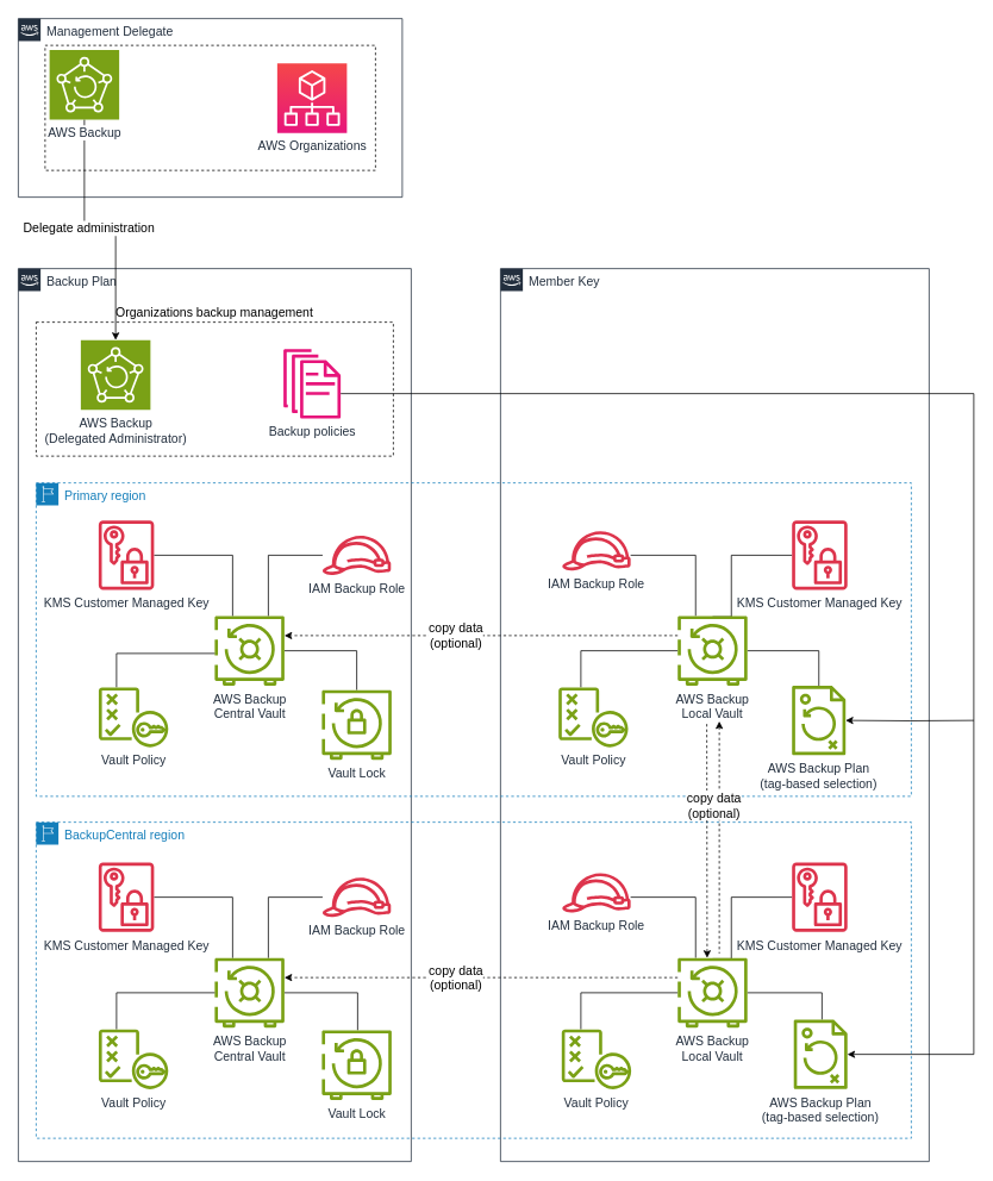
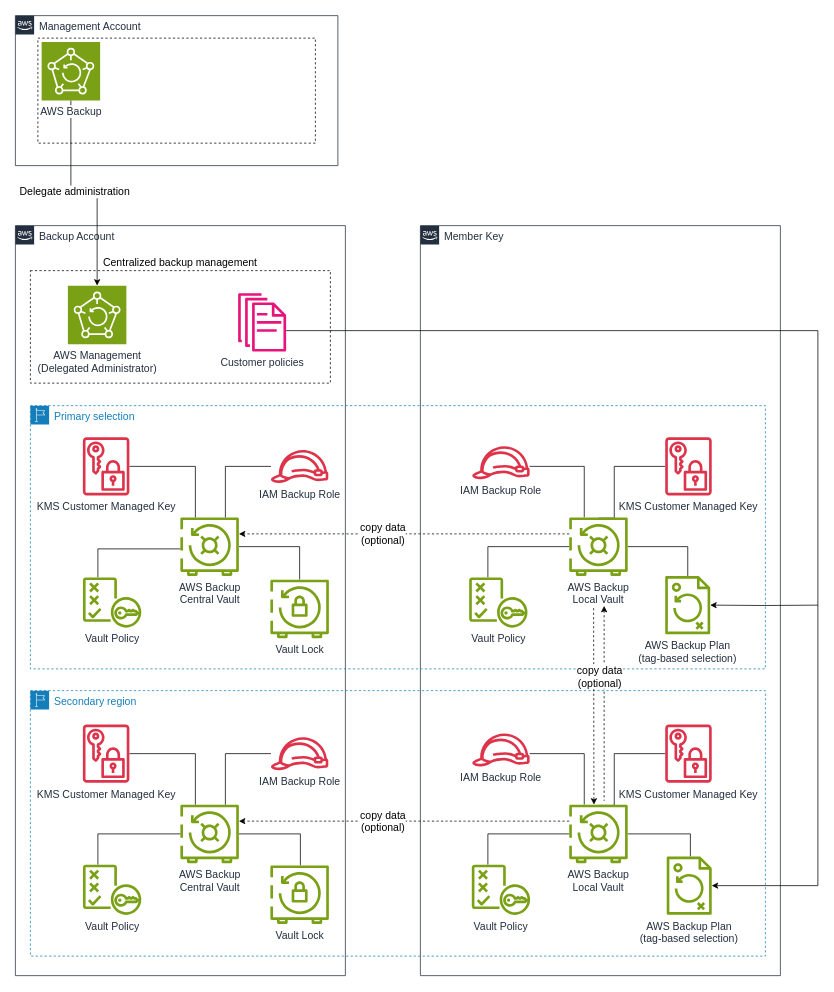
- <mxCell id="5" value="Management Delegate" style="points=[[0,0],[0.25,0],[0.5,0],[0.75,0],[1,0],[1,0.25],[1,0.5],[1,0.75],[1,1],[0.75,1],[0.5,1],[0.25,1],[0,1],[0,0.75],[0,0.5],[0,0.25]];outlineConnect=0;gradientColor=none;html=1;whiteSpace=wrap;fontSize=14;fontStyle=0;container=0;pointerEvents=0;collapsible=0;recursiveResize=0;shape=mxgraph.aws4.group;grIcon=mxgraph.aws4.group_aws_cloud_alt;strokeColor=#232F3E;fillColor=default;verticalAlign=top;align=left;spacingLeft=30;fontColor=#232F3E;dashed=0;" parent="1" vertex="1"><mxGeometry x="20" y="20" width="430" height="200" as="geometry" /></mxCell>
+ <mxCell id="5" value="Management Account" style="points=[[0,0],[0.25,0],[0.5,0],[0.75,0],[1,0],[1,0.25],[1,0.5],[1,0.75],[1,1],[0.75,1],[0.5,1],[0.25,1],[0,1],[0,0.75],[0,0.5],[0,0.25]];outlineConnect=0;gradientColor=none;html=1;whiteSpace=wrap;fontSize=14;fontStyle=0;container=0;pointerEvents=0;collapsible=0;recursiveResize=0;shape=mxgraph.aws4.group;grIcon=mxgraph.aws4.group_aws_cloud_alt;strokeColor=#232F3E;fillColor=default;verticalAlign=top;align=left;spacingLeft=30;fontColor=#232F3E;dashed=0;" parent="1" vertex="1"><mxGeometry x="20" y="20" width="430" height="200" as="geometry" /></mxCell>
- <mxCell id="56" value="AWS Organizations" style="sketch=0;outlineConnect=0;fontColor=#232F3E;gradientColor=#F54749;gradientDirection=north;fillColor=#E7157B;strokeColor=#ffffff;dashed=0;verticalLabelPosition=bottom;verticalAlign=top;align=center;html=1;fontSize=14;fontStyle=0;aspect=fixed;shape=mxgraph.aws4.resourceIcon;resIcon=mxgraph.aws4.organizations;points=[[0,0,0],[0.25,0,0],[0.5,0,0],[0.75,0,0],[1,0,0],[0,1,0],[0.25,1,0],[0.5,1,0],[0.75,1,0],[1,1,0],[0,0.25,0],[0,0.5,0],[0,0.75,0],[1,0.25,0],[1,0.5,0],[1,0.75,0]];labelBackgroundColor=default;" parent="1" vertex="1"><mxGeometry x="310" y="70" width="78" height="78" as="geometry" /></mxCell>
- <mxCell id="2" value="Backup Plan" style="points=[[0,0],[0.25,0],[0.5,0],[0.75,0],[1,0],[1,0.25],[1,0.5],[1,0.75],[1,1],[0.75,1],[0.5,1],[0.25,1],[0,1],[0,0.75],[0,0.5],[0,0.25]];outlineConnect=0;gradientColor=none;html=1;whiteSpace=wrap;fontSize=14;fontStyle=0;container=0;pointerEvents=0;collapsible=0;recursiveResize=0;shape=mxgraph.aws4.group;grIcon=mxgraph.aws4.group_aws_cloud_alt;strokeColor=#232F3E;fillColor=default;verticalAlign=top;align=left;spacingLeft=30;fontColor=#232F3E;dashed=0;" parent="1" vertex="1"><mxGeometry x="20" y="300" width="440" height="1000" as="geometry" /></mxCell>
+ <mxCell id="2" value="Backup Account" style="points=[[0,0],[0.25,0],[0.5,0],[0.75,0],[1,0],[1,0.25],[1,0.5],[1,0.75],[1,1],[0.75,1],[0.5,1],[0.25,1],[0,1],[0,0.75],[0,0.5],[0,0.25]];outlineConnect=0;gradientColor=none;html=1;whiteSpace=wrap;fontSize=14;fontStyle=0;container=0;pointerEvents=0;collapsible=0;recursiveResize=0;shape=mxgraph.aws4.group;grIcon=mxgraph.aws4.group_aws_cloud_alt;strokeColor=#232F3E;fillColor=default;verticalAlign=top;align=left;spacingLeft=30;fontColor=#232F3E;dashed=0;" parent="1" vertex="1"><mxGeometry x="20" y="300" width="440" height="1000" as="geometry" /></mxCell>
- <mxCell id="3" value="Organizations backup management" style="rounded=0;whiteSpace=wrap;html=1;labelBackgroundColor=default;labelBorderColor=none;strokeWidth=1;fontSize=14;fontColor=#000000;fillColor=none;dashed=1;labelPosition=center;verticalLabelPosition=top;align=center;verticalAlign=bottom;" parent="1" vertex="1"><mxGeometry x="40" y="360" width="400" height="150" as="geometry" /></mxCell>
+ <mxCell id="3" value="Centralized backup management" style="rounded=0;whiteSpace=wrap;html=1;labelBackgroundColor=default;labelBorderColor=none;strokeWidth=1;fontSize=14;fontColor=#000000;fillColor=none;dashed=1;labelPosition=center;verticalLabelPosition=top;align=center;verticalAlign=bottom;" parent="1" vertex="1"><mxGeometry x="40" y="360" width="400" height="150" as="geometry" /></mxCell>
- <mxCell id="53" value="AWS Backup&lt;br style=&quot;font-size: 14px;&quot;&gt;(Delegated Administrator)" style="sketch=0;points=[[0,0,0],[0.25,0,0],[0.5,0,0],[0.75,0,0],[1,0,0],[0,1,0],[0.25,1,0],[0.5,1,0],[0.75,1,0],[1,1,0],[0,0.25,0],[0,0.5,0],[0,0.75,0],[1,0.25,0],[1,0.5,0],[1,0.75,0]];outlineConnect=0;fontColor=#232F3E;fillColor=#7AA116;strokeColor=#ffffff;dashed=0;verticalLabelPosition=bottom;verticalAlign=top;align=center;html=1;fontSize=14;fontStyle=0;aspect=fixed;shape=mxgraph.aws4.resourceIcon;resIcon=mxgraph.aws4.backup;" parent="1" vertex="1"><mxGeometry x="90" y="380" width="78" height="78" as="geometry" /></mxCell>
+ <mxCell id="53" value="AWS Management&lt;br style=&quot;font-size: 14px;&quot;&gt;(Delegated Administrator)" style="sketch=0;points=[[0,0,0],[0.25,0,0],[0.5,0,0],[0.75,0,0],[1,0,0],[0,1,0],[0.25,1,0],[0.5,1,0],[0.75,1,0],[1,1,0],[0,0.25,0],[0,0.5,0],[0,0.75,0],[1,0.25,0],[1,0.5,0],[1,0.75,0]];outlineConnect=0;fontColor=#232F3E;fillColor=#7AA116;strokeColor=#ffffff;dashed=0;verticalLabelPosition=bottom;verticalAlign=top;align=center;html=1;fontSize=14;fontStyle=0;aspect=fixed;shape=mxgraph.aws4.resourceIcon;resIcon=mxgraph.aws4.backup;" parent="1" vertex="1"><mxGeometry x="90" y="380" width="78" height="78" as="geometry" /></mxCell>
- <mxCell id="54" value="Backup policies" style="sketch=0;outlineConnect=0;fontColor=#232F3E;gradientColor=none;fillColor=#E7157B;strokeColor=none;dashed=0;verticalLabelPosition=bottom;verticalAlign=top;align=center;html=1;fontSize=14;fontStyle=0;aspect=fixed;pointerEvents=1;shape=mxgraph.aws4.documents;" parent="1" vertex="1"><mxGeometry x="317" y="390" width="64" height="78" as="geometry" /></mxCell>
+ <mxCell id="54" value="Customer policies" style="sketch=0;outlineConnect=0;fontColor=#232F3E;gradientColor=none;fillColor=#E7157B;strokeColor=none;dashed=0;verticalLabelPosition=bottom;verticalAlign=top;align=center;html=1;fontSize=14;fontStyle=0;aspect=fixed;pointerEvents=1;shape=mxgraph.aws4.documents;" parent="1" vertex="1"><mxGeometry x="317" y="390" width="64" height="78" as="geometry" /></mxCell>
- <mxCell id="6" value="Primary region" style="points=[[0,0],[0.25,0],[0.5,0],[0.75,0],[1,0],[1,0.25],[1,0.5],[1,0.75],[1,1],[0.75,1],[0.5,1],[0.25,1],[0,1],[0,0.75],[0,0.5],[0,0.25]];outlineConnect=0;gradientColor=none;html=1;whiteSpace=wrap;fontSize=14;fontStyle=0;container=0;pointerEvents=0;collapsible=0;recursiveResize=0;shape=mxgraph.aws4.group;grIcon=mxgraph.aws4.group_region;strokeColor=#147EBA;fillColor=none;verticalAlign=top;align=left;spacingLeft=30;fontColor=#147EBA;dashed=1;" parent="1" vertex="1"><mxGeometry x="40" y="540" width="980" height="351" as="geometry" /></mxCell>
+ <mxCell id="6" value="Primary selection" style="points=[[0,0],[0.25,0],[0.5,0],[0.75,0],[1,0],[1,0.25],[1,0.5],[1,0.75],[1,1],[0.75,1],[0.5,1],[0.25,1],[0,1],[0,0.75],[0,0.5],[0,0.25]];outlineConnect=0;gradientColor=none;html=1;whiteSpace=wrap;fontSize=14;fontStyle=0;container=0;pointerEvents=0;collapsible=0;recursiveResize=0;shape=mxgraph.aws4.group;grIcon=mxgraph.aws4.group_region;strokeColor=#147EBA;fillColor=none;verticalAlign=top;align=left;spacingLeft=30;fontColor=#147EBA;dashed=1;" parent="1" vertex="1"><mxGeometry x="40" y="540" width="980" height="351" as="geometry" /></mxCell>
- <mxCell id="26" value="BackupCentral region" style="points=[[0,0],[0.25,0],[0.5,0],[0.75,0],[1,0],[1,0.25],[1,0.5],[1,0.75],[1,1],[0.75,1],[0.5,1],[0.25,1],[0,1],[0,0.75],[0,0.5],[0,0.25]];outlineConnect=0;gradientColor=none;html=1;whiteSpace=wrap;fontSize=14;fontStyle=0;container=0;pointerEvents=0;collapsible=0;recursiveResize=0;shape=mxgraph.aws4.group;grIcon=mxgraph.aws4.group_region;strokeColor=#147EBA;fillColor=none;verticalAlign=top;align=left;spacingLeft=30;fontColor=#147EBA;dashed=1;" parent="1" vertex="1"><mxGeometry x="40" y="920" width="980" height="354" as="geometry" /></mxCell>
+ <mxCell id="26" value="Secondary region" style="points=[[0,0],[0.25,0],[0.5,0],[0.75,0],[1,0],[1,0.25],[1,0.5],[1,0.75],[1,1],[0.75,1],[0.5,1],[0.25,1],[0,1],[0,0.75],[0,0.5],[0,0.25]];outlineConnect=0;gradientColor=none;html=1;whiteSpace=wrap;fontSize=14;fontStyle=0;container=0;pointerEvents=0;collapsible=0;recursiveResize=0;shape=mxgraph.aws4.group;grIcon=mxgraph.aws4.group_region;strokeColor=#147EBA;fillColor=none;verticalAlign=top;align=left;spacingLeft=30;fontColor=#147EBA;dashed=1;" parent="1" vertex="1"><mxGeometry x="40" y="920" width="980" height="354" as="geometry" /></mxCell>
